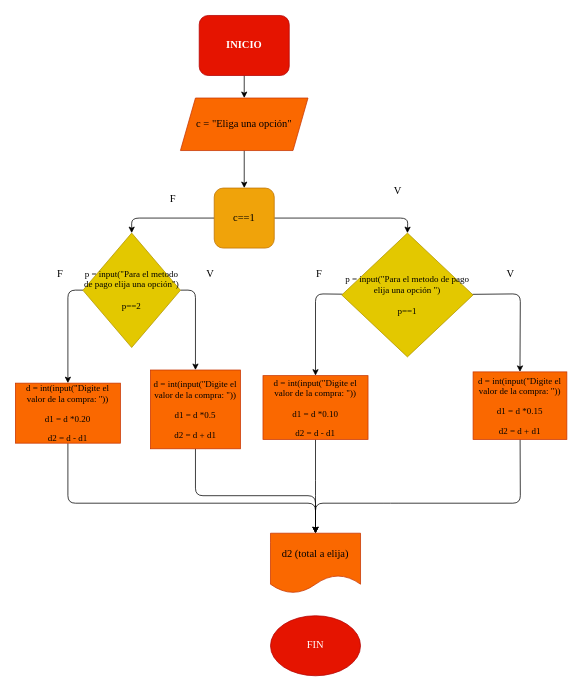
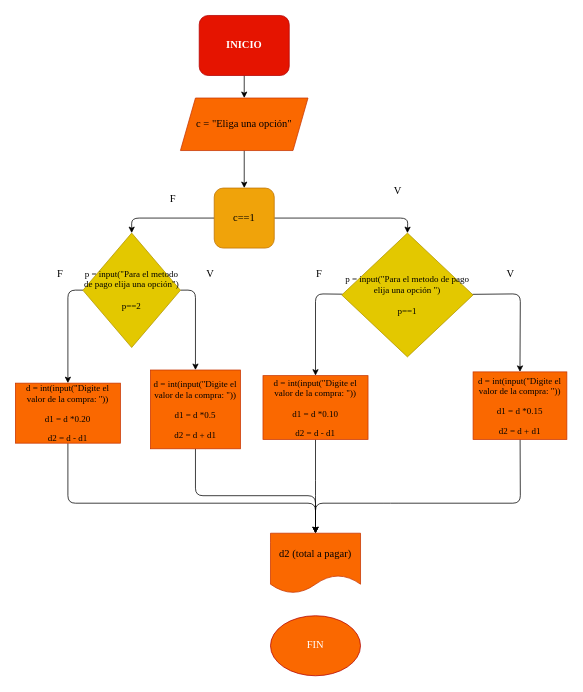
- <mxCell id="23" value="d2 (total a elija)" style="shape=document;whiteSpace=wrap;html=1;boundedLbl=1;fontFamily=Comic Sans MS;fontSize=14;fillColor=#fa6800;fontColor=#000000;strokeColor=#C73500;" parent="1" vertex="1"><mxGeometry x="360" y="710" width="120" height="80" as="geometry" /></mxCell>
+ <mxCell id="23" value="d2 (total a pagar)" style="shape=document;whiteSpace=wrap;html=1;boundedLbl=1;fontFamily=Comic Sans MS;fontSize=14;fillColor=#fa6800;fontColor=#000000;strokeColor=#C73500;" parent="1" vertex="1"><mxGeometry x="360" y="710" width="120" height="80" as="geometry" /></mxCell>
- <mxCell id="24" value="FIN" style="ellipse;whiteSpace=wrap;html=1;fontFamily=Comic Sans MS;fontSize=14;fillColor=#e51400;fontColor=#ffffff;strokeColor=#B20000;" parent="1" vertex="1"><mxGeometry x="360" y="820" width="120" height="80" as="geometry" /></mxCell>
+ <mxCell id="24" value="FIN" style="ellipse;whiteSpace=wrap;html=1;fontFamily=Comic Sans MS;fontSize=14;fillColor=#fa6800;fontColor=#ffffff;strokeColor=#B20000;" parent="1" vertex="1"><mxGeometry x="360" y="820" width="120" height="80" as="geometry" /></mxCell>
